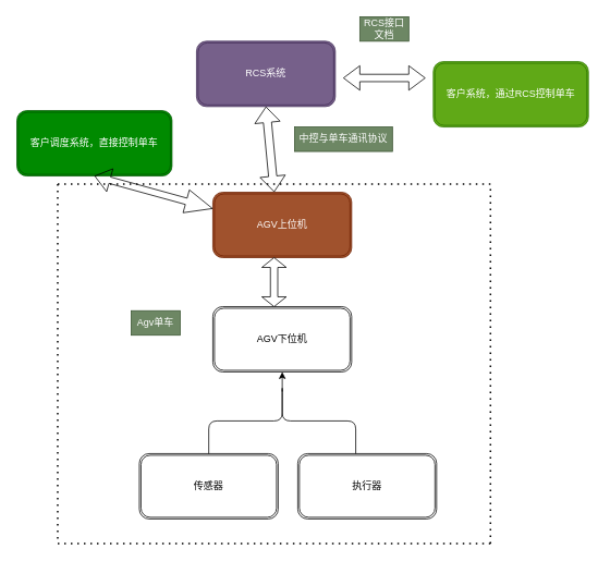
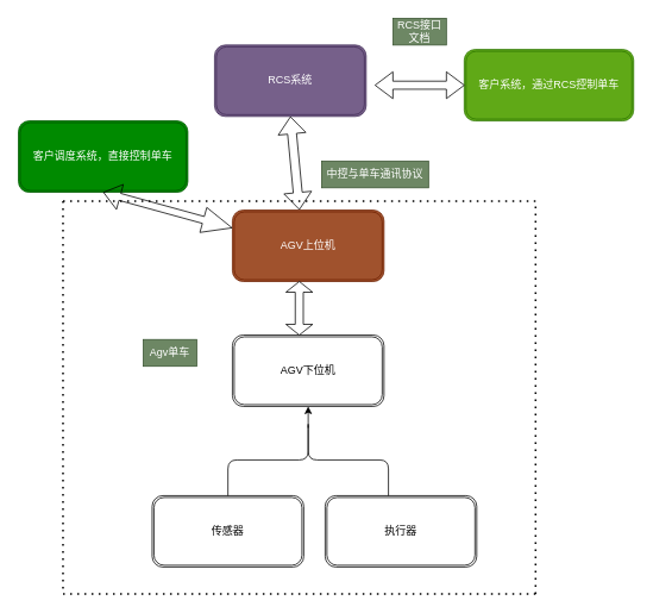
- <mxCell id="19" value="客户系统，通过RCS控制单车" style="shape=ext;double=1;rounded=1;whiteSpace=wrap;html=1;fillColor=#60a917;fontColor=#ffffff;strokeColor=#2D7600;" parent="1" vertex="1"><mxGeometry x="530" y="75" width="190" height="80" as="geometry" /></mxCell>
+ <mxCell id="19" value="客户系统，通过RCS控制单车" style="shape=ext;double=1;rounded=1;whiteSpace=wrap;html=1;fillColor=#60a917;fontColor=#ffffff;strokeColor=#2D7600;" parent="1" vertex="1"><mxGeometry x="520" y="55" width="190" height="80" as="geometry" /></mxCell>
- <mxCell id="16" value="中控与单车通讯协议" style="text;html=1;strokeColor=#3A5431;fillColor=#6d8764;align=center;verticalAlign=middle;whiteSpace=wrap;rounded=0;fontColor=#ffffff;" parent="1" vertex="1"><mxGeometry x="360" y="155" width="120" height="30" as="geometry" /></mxCell>
+ <mxCell id="16" value="中控与单车通讯协议" style="text;html=1;strokeColor=#3A5431;fillColor=#6d8764;align=center;verticalAlign=middle;whiteSpace=wrap;rounded=0;fontColor=#ffffff;" parent="1" vertex="1"><mxGeometry x="360" y="180" width="120" height="30" as="geometry" /></mxCell>
